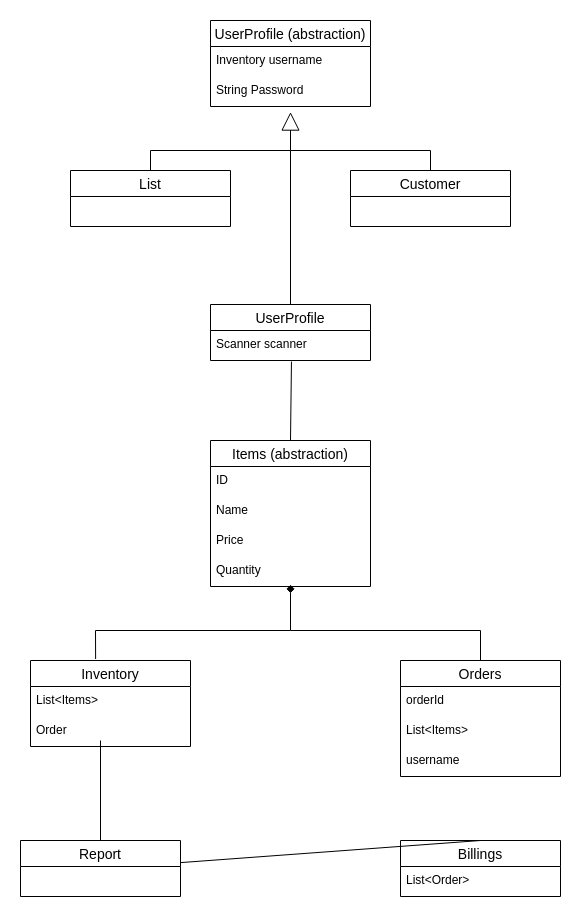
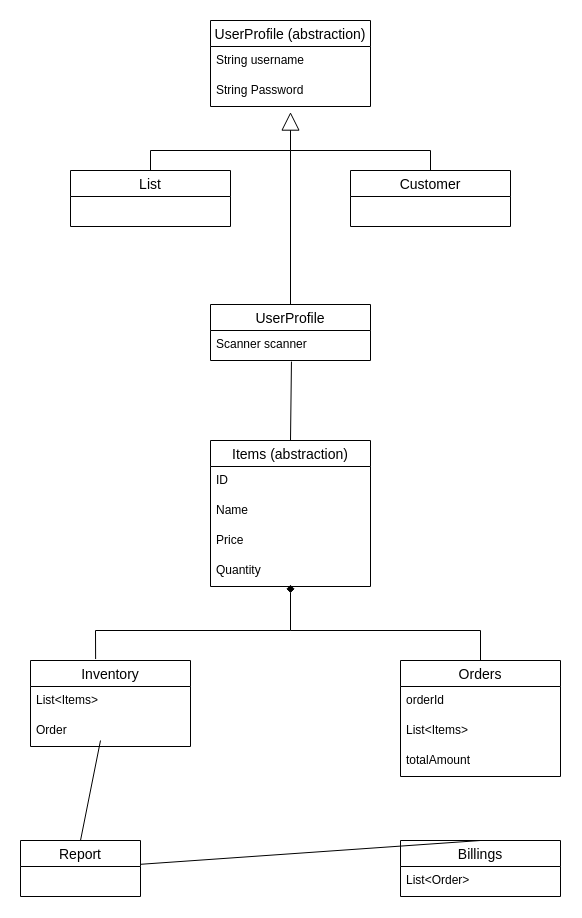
- <mxCell id="18" value="Inventory username" style="text;strokeColor=none;fillColor=none;spacingLeft=4;spacingRight=4;overflow=hidden;rotatable=0;points=[[0,0.5],[1,0.5]];portConstraint=eastwest;fontSize=12;whiteSpace=wrap;html=1;" vertex="1" parent="17"><mxGeometry y="26" width="160" height="30" as="geometry" /></mxCell>
+ <mxCell id="18" value="String username" style="text;strokeColor=none;fillColor=none;spacingLeft=4;spacingRight=4;overflow=hidden;rotatable=0;points=[[0,0.5],[1,0.5]];portConstraint=eastwest;fontSize=12;whiteSpace=wrap;html=1;" vertex="1" parent="17"><mxGeometry y="26" width="160" height="30" as="geometry" /></mxCell>
- <mxCell id="16" value="username" style="text;strokeColor=none;fillColor=none;spacingLeft=4;spacingRight=4;overflow=hidden;rotatable=0;points=[[0,0.5],[1,0.5]];portConstraint=eastwest;fontSize=12;whiteSpace=wrap;html=1;" vertex="1" parent="13"><mxGeometry y="86" width="160" height="30" as="geometry" /></mxCell>
+ <mxCell id="16" value="totalAmount" style="text;strokeColor=none;fillColor=none;spacingLeft=4;spacingRight=4;overflow=hidden;rotatable=0;points=[[0,0.5],[1,0.5]];portConstraint=eastwest;fontSize=12;whiteSpace=wrap;html=1;" vertex="1" parent="13"><mxGeometry y="86" width="160" height="30" as="geometry" /></mxCell>
- <mxCell id="10" value="Report" style="swimlane;fontStyle=0;childLayout=stackLayout;horizontal=1;startSize=26;horizontalStack=0;resizeParent=1;resizeParentMax=0;resizeLast=0;collapsible=1;marginBottom=0;align=center;fontSize=14;" vertex="1" parent="1"><mxGeometry x="20" y="840" width="160" height="56" as="geometry" /></mxCell>
+ <mxCell id="10" value="Report" style="swimlane;fontStyle=0;childLayout=stackLayout;horizontal=1;startSize=26;horizontalStack=0;resizeParent=1;resizeParentMax=0;resizeLast=0;collapsible=1;marginBottom=0;align=center;fontSize=14;" vertex="1" parent="1"><mxGeometry x="20" y="840" width="120" height="56" as="geometry" /></mxCell>
